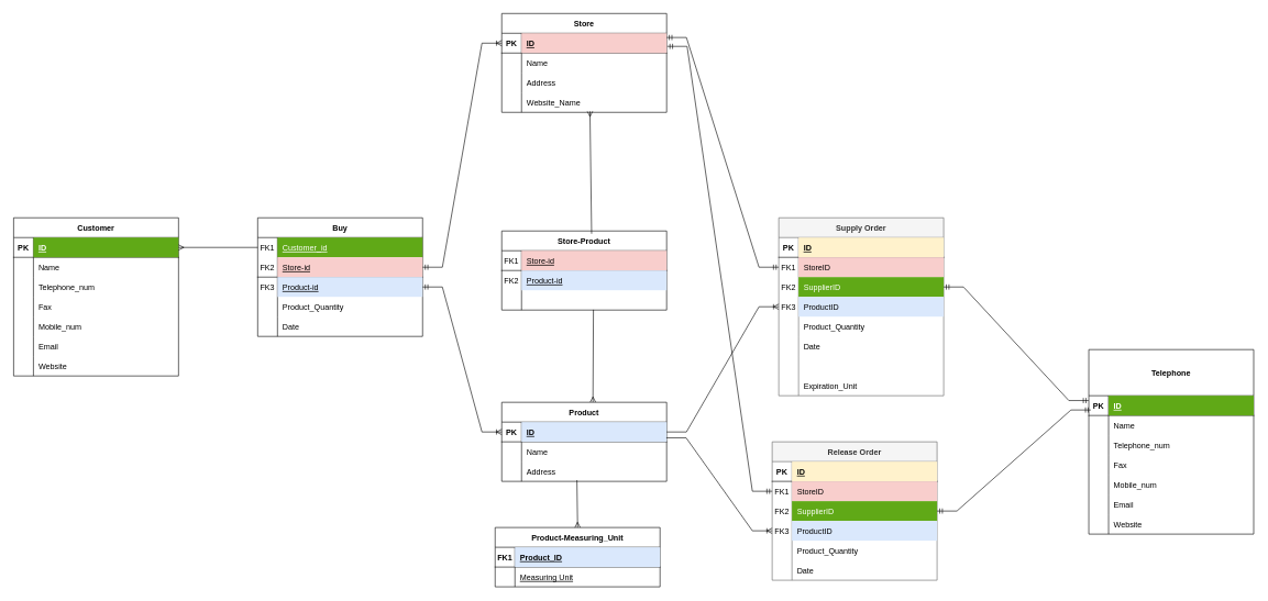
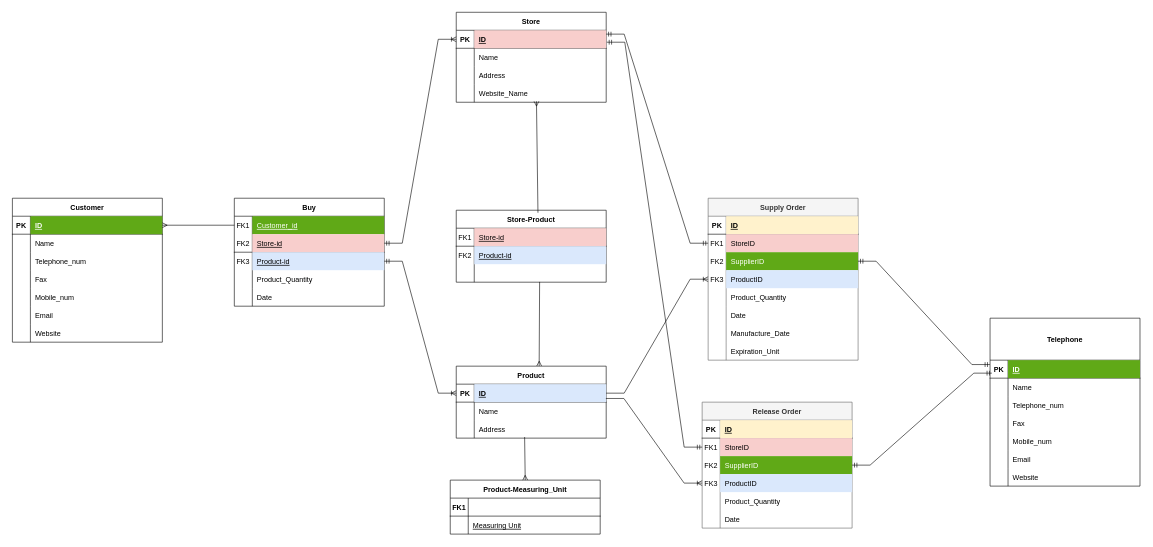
+ <mxCell id="110" value="Manufacture_Date" style="shape=partialRectangle;overflow=hidden;connectable=0;fillColor=none;top=0;left=0;bottom=0;right=0;align=left;spacingLeft=6;" vertex="1" parent="108"><mxGeometry x="30" width="220" height="30" as="geometry"><mxRectangle width="220" height="30" as="alternateBounds" /></mxGeometry></mxCell>
- <mxCell id="84" value="Product_ID" style="shape=partialRectangle;overflow=hidden;connectable=0;fillColor=#dae8fc;top=0;left=0;bottom=0;right=0;align=left;spacingLeft=6;fontStyle=5;strokeColor=#6c8ebf;" vertex="1" parent="82"><mxGeometry x="30" width="220" height="30" as="geometry"><mxRectangle width="220" height="30" as="alternateBounds" /></mxGeometry></mxCell>
